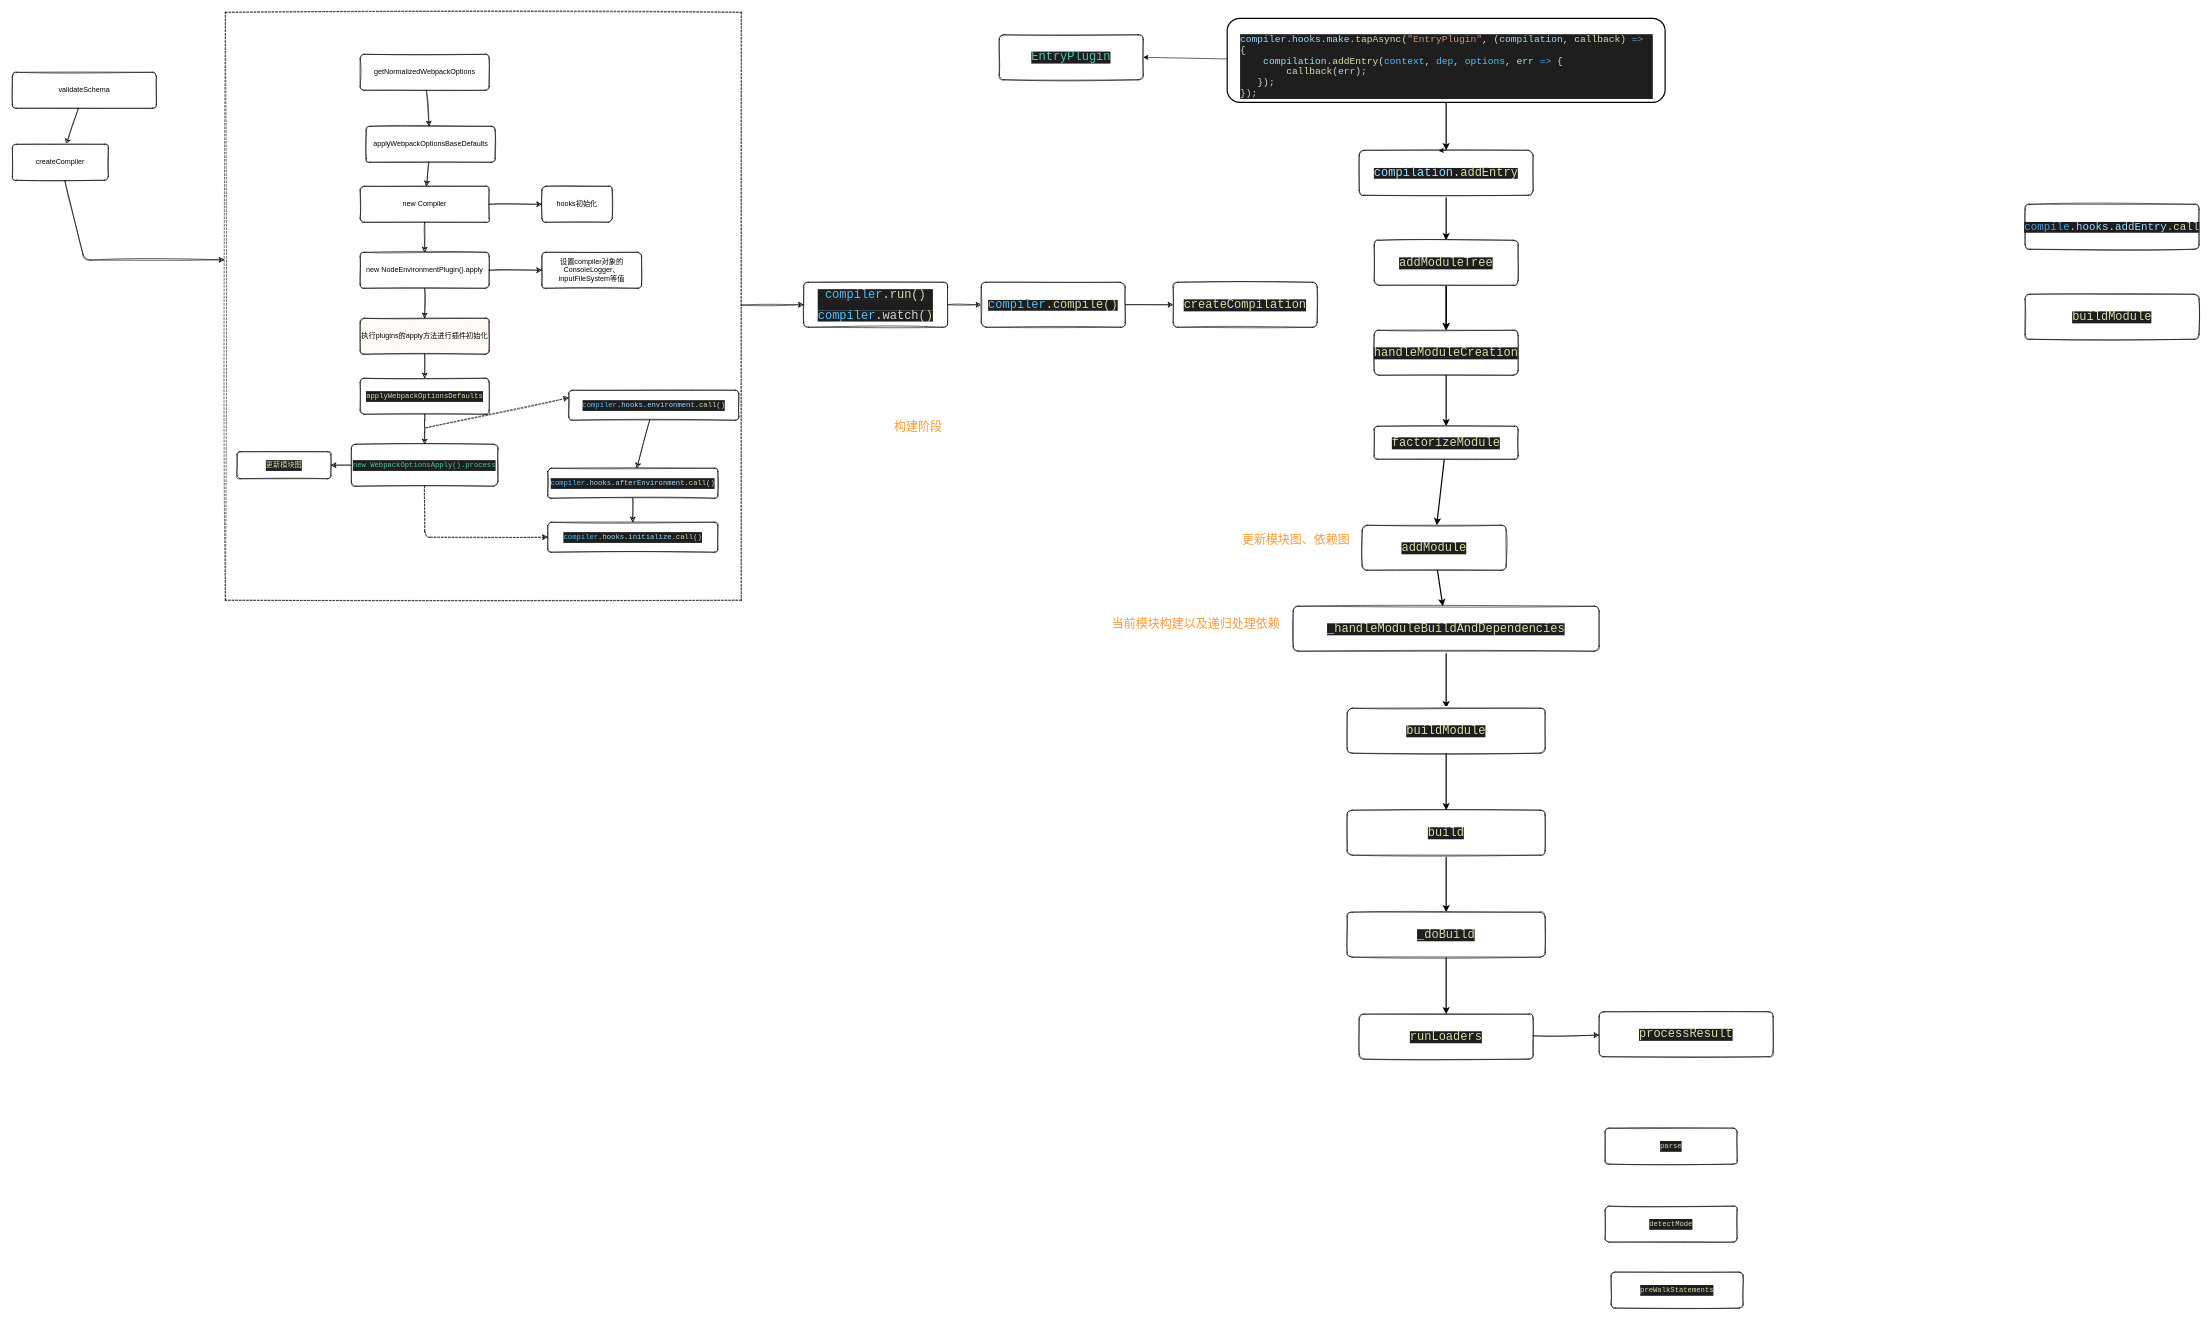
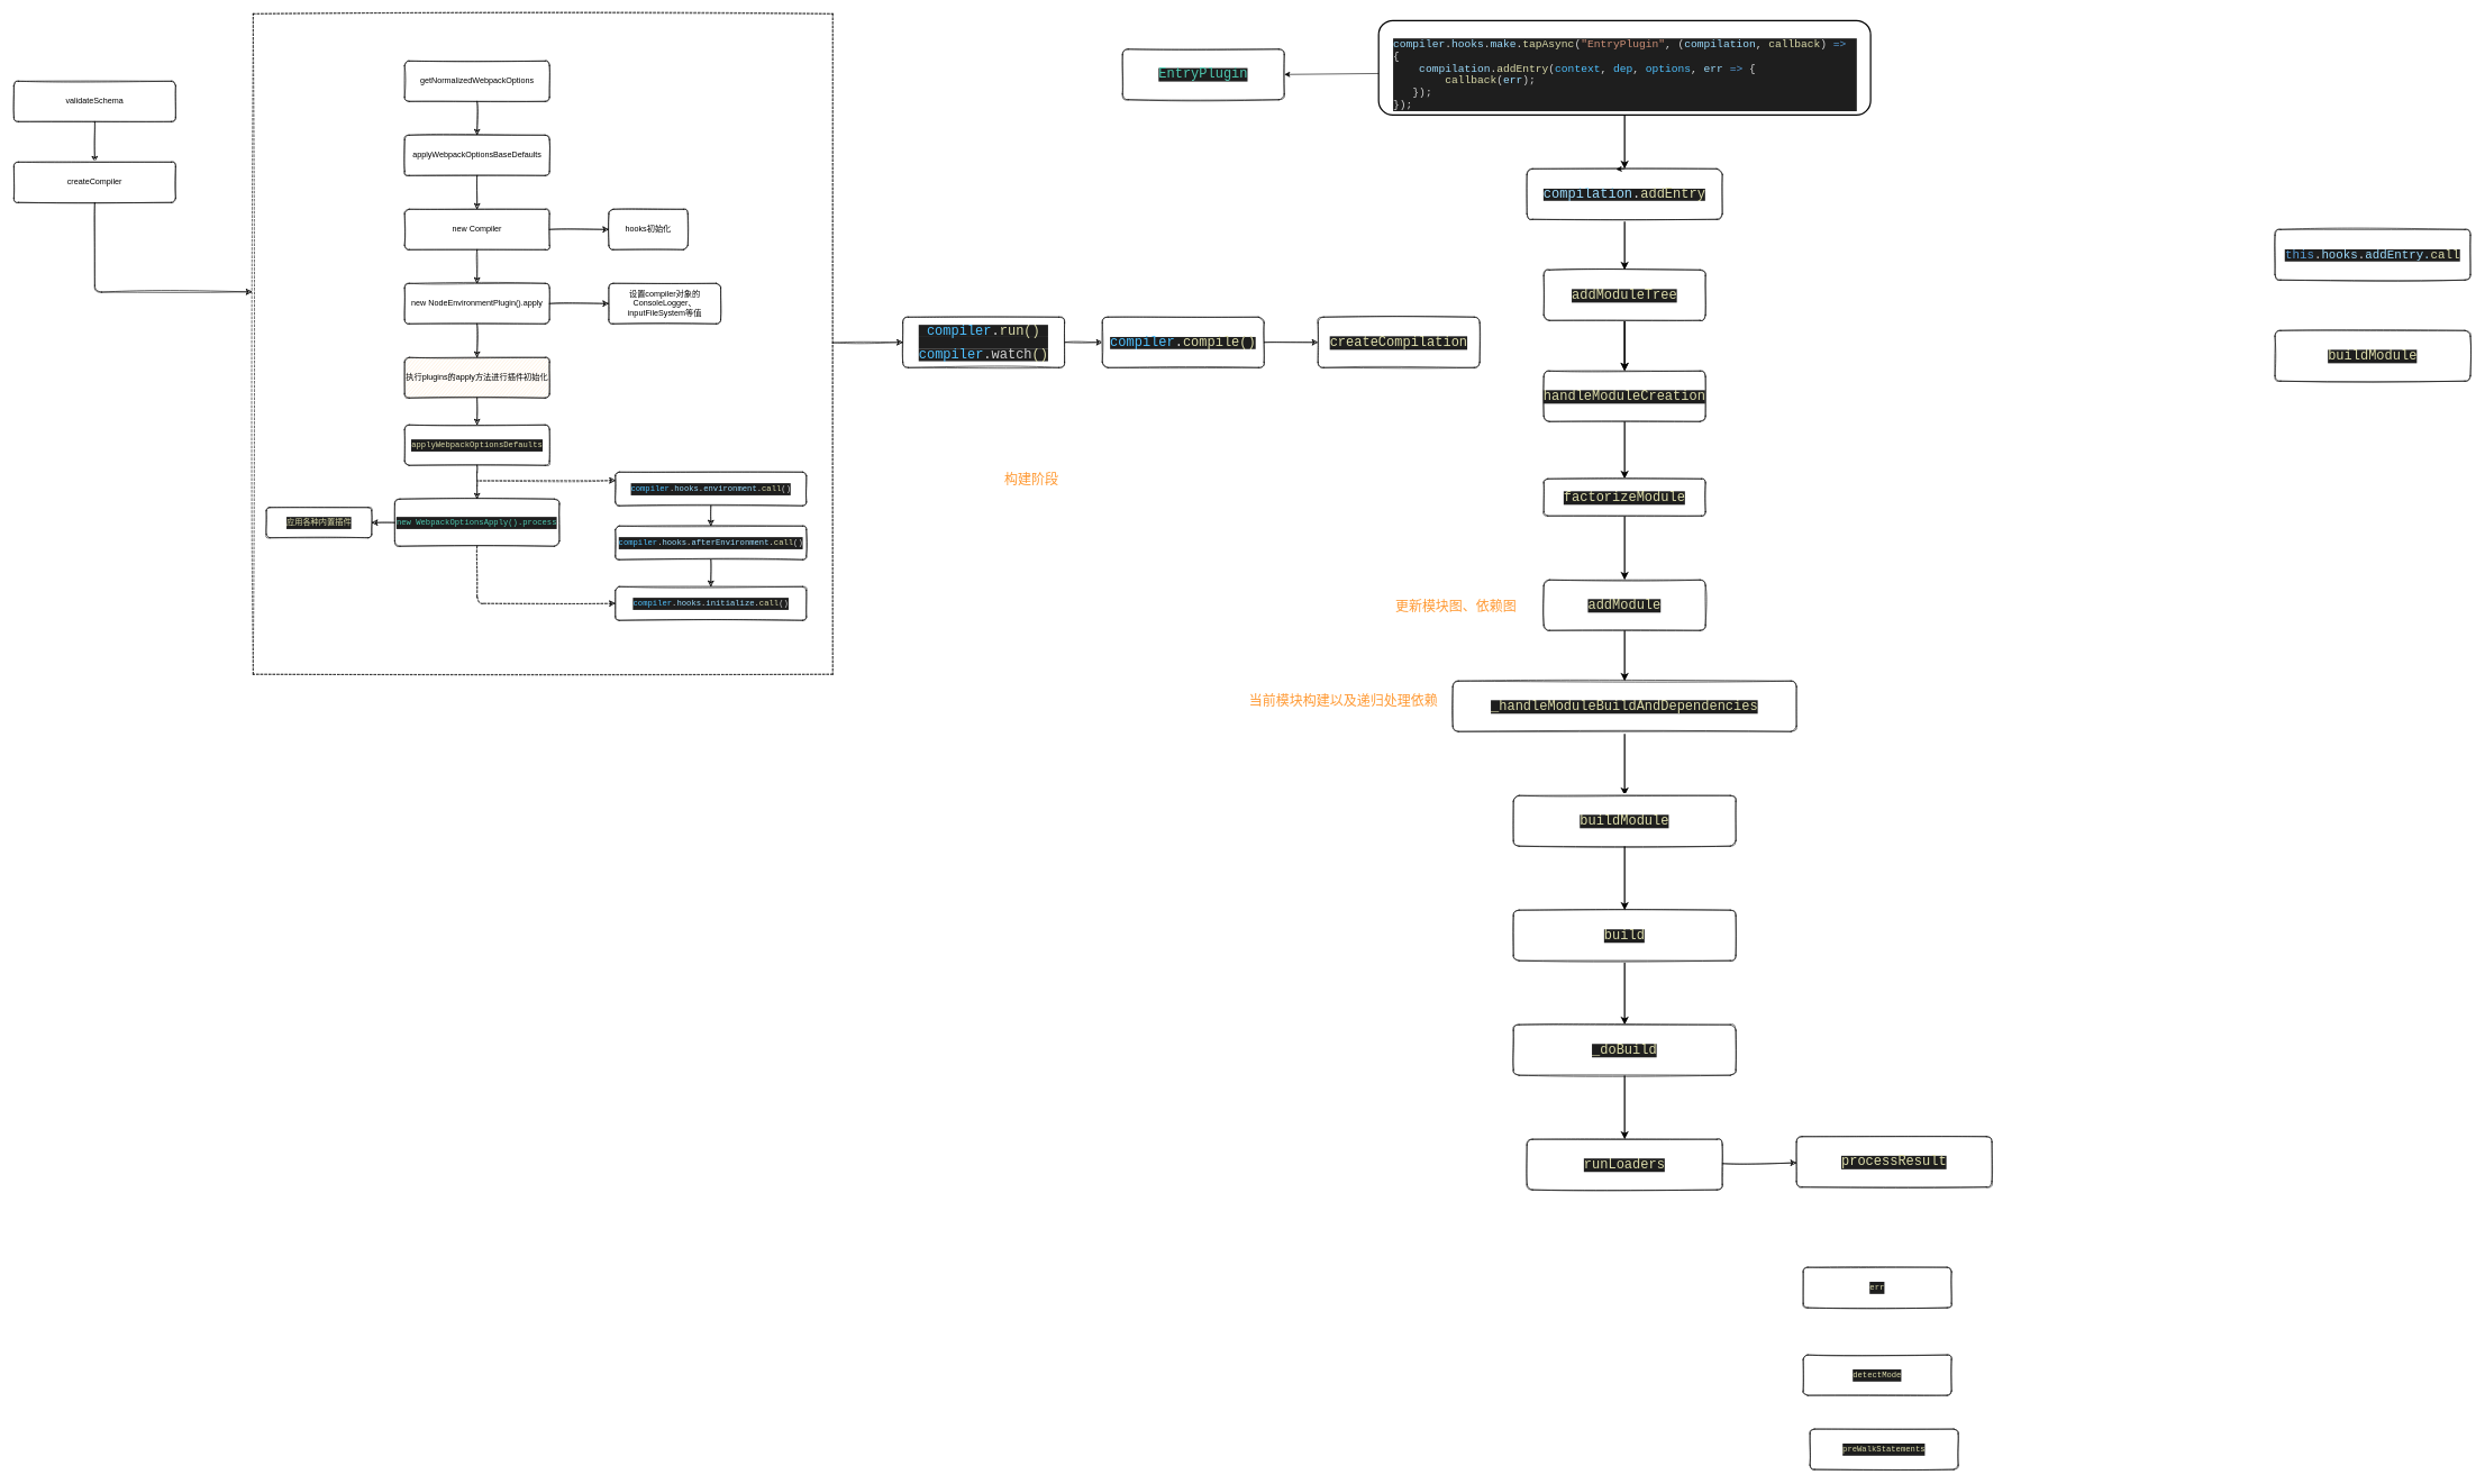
- <mxCell id="42" value="&lt;div style=&quot;color: rgb(212 , 212 , 212) ; background-color: rgb(30 , 30 , 30) ; font-family: &amp;#34;menlo&amp;#34; , &amp;#34;monaco&amp;#34; , &amp;#34;courier new&amp;#34; , monospace ; line-height: 18px&quot;&gt;&lt;div style=&quot;font-family: &amp;#34;menlo&amp;#34; , &amp;#34;monaco&amp;#34; , &amp;#34;courier new&amp;#34; , monospace ; line-height: 18px&quot;&gt;&lt;div style=&quot;font-family: &amp;#34;menlo&amp;#34; , &amp;#34;monaco&amp;#34; , &amp;#34;courier new&amp;#34; , monospace ; line-height: 18px&quot;&gt;&lt;span style=&quot;color: #4ec9b0&quot;&gt;&lt;font style=&quot;font-size: 20px&quot;&gt;EntryPlugin&lt;/font&gt;&lt;/span&gt;&lt;/div&gt;&lt;/div&gt;&lt;/div&gt;" style="rounded=1;whiteSpace=wrap;html=1;arcSize=11;sketch=1;" parent="1" vertex="1"><mxGeometry x="1665" y="57.5" width="240" height="75" as="geometry" /></mxCell>
+ <mxCell id="42" value="&lt;div style=&quot;color: rgb(212 , 212 , 212) ; background-color: rgb(30 , 30 , 30) ; font-family: &amp;#34;menlo&amp;#34; , &amp;#34;monaco&amp;#34; , &amp;#34;courier new&amp;#34; , monospace ; line-height: 18px&quot;&gt;&lt;div style=&quot;font-family: &amp;#34;menlo&amp;#34; , &amp;#34;monaco&amp;#34; , &amp;#34;courier new&amp;#34; , monospace ; line-height: 18px&quot;&gt;&lt;div style=&quot;font-family: &amp;#34;menlo&amp;#34; , &amp;#34;monaco&amp;#34; , &amp;#34;courier new&amp;#34; , monospace ; line-height: 18px&quot;&gt;&lt;span style=&quot;color: #4ec9b0&quot;&gt;&lt;font style=&quot;font-size: 20px&quot;&gt;EntryPlugin&lt;/font&gt;&lt;/span&gt;&lt;/div&gt;&lt;/div&gt;&lt;/div&gt;" style="rounded=1;whiteSpace=wrap;html=1;arcSize=11;sketch=1;" parent="1" vertex="1"><mxGeometry x="1665" y="72.5" width="240" height="75" as="geometry" /></mxCell>
- <mxCell id="9" value="applyWebpackOptionsBaseDefaults" style="rounded=1;whiteSpace=wrap;html=1;arcSize=11;sketch=1;" parent="6" vertex="1"><mxGeometry x="234.773" y="190" width="215" height="60" as="geometry" /></mxCell>
+ <mxCell id="9" value="applyWebpackOptionsBaseDefaults" style="rounded=1;whiteSpace=wrap;html=1;arcSize=11;sketch=1;" parent="6" vertex="1"><mxGeometry x="224.773" y="180" width="215" height="60" as="geometry" /></mxCell>
- <mxCell id="5" value="createCompiler" style="rounded=1;whiteSpace=wrap;html=1;arcSize=11;sketch=1;" parent="1" vertex="1"><mxGeometry x="20" y="240" width="160" height="60" as="geometry" /></mxCell>
+ <mxCell id="5" value="createCompiler" style="rounded=1;whiteSpace=wrap;html=1;arcSize=11;sketch=1;" parent="1" vertex="1"><mxGeometry x="20" y="240" width="240" height="60" as="geometry" /></mxCell>
- <mxCell id="43" value="&lt;div style=&quot;color: rgb(212 , 212 , 212) ; background-color: rgb(30 , 30 , 30) ; font-family: &amp;#34;menlo&amp;#34; , &amp;#34;monaco&amp;#34; , &amp;#34;courier new&amp;#34; , monospace ; line-height: 18px&quot;&gt;&lt;div style=&quot;font-family: &amp;#34;menlo&amp;#34; , &amp;#34;monaco&amp;#34; , &amp;#34;courier new&amp;#34; , monospace ; line-height: 18px ; font-size: 18px&quot;&gt;&lt;div style=&quot;font-family: &amp;#34;menlo&amp;#34; , &amp;#34;monaco&amp;#34; , &amp;#34;courier new&amp;#34; , monospace ; line-height: 18px&quot;&gt;&lt;div style=&quot;font-family: &amp;#34;menlo&amp;#34; , &amp;#34;monaco&amp;#34; , &amp;#34;courier new&amp;#34; , monospace ; line-height: 18px&quot;&gt;&lt;span style=&quot;color: #569cd6&quot;&gt;compile&lt;/span&gt;.&lt;span style=&quot;color: #9cdcfe&quot;&gt;hooks&lt;/span&gt;.&lt;span style=&quot;color: #9cdcfe&quot;&gt;addEntry.&lt;/span&gt;&lt;span style=&quot;color: rgb(220 , 220 , 170) ; font-family: &amp;#34;menlo&amp;#34; , &amp;#34;monaco&amp;#34; , &amp;#34;courier new&amp;#34; , monospace&quot;&gt;call&lt;/span&gt;&lt;/div&gt;&lt;/div&gt;&lt;/div&gt;&lt;/div&gt;" style="rounded=1;whiteSpace=wrap;html=1;arcSize=11;sketch=1;" parent="1" vertex="1"><mxGeometry x="3375" y="340" width="290" height="75" as="geometry" /></mxCell>
+ <mxCell id="43" value="&lt;div style=&quot;color: rgb(212 , 212 , 212) ; background-color: rgb(30 , 30 , 30) ; font-family: &amp;#34;menlo&amp;#34; , &amp;#34;monaco&amp;#34; , &amp;#34;courier new&amp;#34; , monospace ; line-height: 18px&quot;&gt;&lt;div style=&quot;font-family: &amp;#34;menlo&amp;#34; , &amp;#34;monaco&amp;#34; , &amp;#34;courier new&amp;#34; , monospace ; line-height: 18px ; font-size: 18px&quot;&gt;&lt;div style=&quot;font-family: &amp;#34;menlo&amp;#34; , &amp;#34;monaco&amp;#34; , &amp;#34;courier new&amp;#34; , monospace ; line-height: 18px&quot;&gt;&lt;div style=&quot;font-family: &amp;#34;menlo&amp;#34; , &amp;#34;monaco&amp;#34; , &amp;#34;courier new&amp;#34; , monospace ; line-height: 18px&quot;&gt;&lt;span style=&quot;color: #569cd6&quot;&gt;this&lt;/span&gt;.&lt;span style=&quot;color: #9cdcfe&quot;&gt;hooks&lt;/span&gt;.&lt;span style=&quot;color: #9cdcfe&quot;&gt;addEntry.&lt;/span&gt;&lt;span style=&quot;color: rgb(220 , 220 , 170) ; font-family: &amp;#34;menlo&amp;#34; , &amp;#34;monaco&amp;#34; , &amp;#34;courier new&amp;#34; , monospace&quot;&gt;call&lt;/span&gt;&lt;/div&gt;&lt;/div&gt;&lt;/div&gt;&lt;/div&gt;" style="rounded=1;whiteSpace=wrap;html=1;arcSize=11;sketch=1;" parent="1" vertex="1"><mxGeometry x="3375" y="340" width="290" height="75" as="geometry" /></mxCell>
- <mxCell id="26" value="&lt;div style=&quot;color: rgb(212 , 212 , 212) ; background-color: rgb(30 , 30 , 30) ; font-family: &amp;#34;menlo&amp;#34; , &amp;#34;monaco&amp;#34; , &amp;#34;courier new&amp;#34; , monospace ; line-height: 18px&quot;&gt;&lt;div style=&quot;font-family: &amp;#34;menlo&amp;#34; , &amp;#34;monaco&amp;#34; , &amp;#34;courier new&amp;#34; , monospace ; line-height: 18px&quot;&gt;&lt;span style=&quot;color: #4fc1ff&quot;&gt;compiler&lt;/span&gt;.&lt;span style=&quot;color: #9cdcfe&quot;&gt;hooks&lt;/span&gt;.&lt;span style=&quot;color: #9cdcfe&quot;&gt;environment&lt;/span&gt;.&lt;span style=&quot;color: #dcdcaa&quot;&gt;call&lt;/span&gt;()&lt;/div&gt;&lt;/div&gt;" style="whiteSpace=wrap;html=1;rounded=1;arcSize=11;sketch=1;" parent="6" vertex="1"><mxGeometry x="572.5" y="630" width="283.409" height="50" as="geometry" /></mxCell>
+ <mxCell id="26" value="&lt;div style=&quot;color: rgb(212 , 212 , 212) ; background-color: rgb(30 , 30 , 30) ; font-family: &amp;#34;menlo&amp;#34; , &amp;#34;monaco&amp;#34; , &amp;#34;courier new&amp;#34; , monospace ; line-height: 18px&quot;&gt;&lt;div style=&quot;font-family: &amp;#34;menlo&amp;#34; , &amp;#34;monaco&amp;#34; , &amp;#34;courier new&amp;#34; , monospace ; line-height: 18px&quot;&gt;&lt;span style=&quot;color: #4fc1ff&quot;&gt;compiler&lt;/span&gt;.&lt;span style=&quot;color: #9cdcfe&quot;&gt;hooks&lt;/span&gt;.&lt;span style=&quot;color: #9cdcfe&quot;&gt;environment&lt;/span&gt;.&lt;span style=&quot;color: #dcdcaa&quot;&gt;call&lt;/span&gt;()&lt;/div&gt;&lt;/div&gt;" style="whiteSpace=wrap;html=1;rounded=1;arcSize=11;sketch=1;" parent="6" vertex="1"><mxGeometry x="537.5" y="680" width="283.409" height="50" as="geometry" /></mxCell>
- <mxCell id="32" value="&lt;div style=&quot;background-color: rgb(30 , 30 , 30) ; font-family: &amp;#34;menlo&amp;#34; , &amp;#34;monaco&amp;#34; , &amp;#34;courier new&amp;#34; , monospace ; line-height: 18px&quot;&gt;&lt;font color=&quot;#dcdcaa&quot;&gt;更新模块图&lt;/font&gt;&lt;/div&gt;" style="rounded=1;whiteSpace=wrap;html=1;arcSize=11;sketch=1;" parent="6" vertex="1"><mxGeometry x="19.545" y="732.5" width="156.364" height="45" as="geometry" /></mxCell>
+ <mxCell id="32" value="&lt;div style=&quot;background-color: rgb(30 , 30 , 30) ; font-family: &amp;#34;menlo&amp;#34; , &amp;#34;monaco&amp;#34; , &amp;#34;courier new&amp;#34; , monospace ; line-height: 18px&quot;&gt;&lt;font color=&quot;#dcdcaa&quot;&gt;应用各种内置插件&lt;/font&gt;&lt;/div&gt;" style="rounded=1;whiteSpace=wrap;html=1;arcSize=11;sketch=1;" parent="6" vertex="1"><mxGeometry x="19.545" y="732.5" width="156.364" height="45" as="geometry" /></mxCell>
- <mxCell id="63" value="&lt;div style=&quot;color: rgb(212 , 212 , 212) ; background-color: rgb(30 , 30 , 30) ; font-family: &amp;#34;menlo&amp;#34; , &amp;#34;monaco&amp;#34; , &amp;#34;courier new&amp;#34; , monospace ; line-height: 18px&quot;&gt;&lt;div style=&quot;font-family: &amp;#34;menlo&amp;#34; , &amp;#34;monaco&amp;#34; , &amp;#34;courier new&amp;#34; , monospace ; line-height: 18px&quot;&gt;&lt;div style=&quot;font-family: &amp;#34;menlo&amp;#34; , &amp;#34;monaco&amp;#34; , &amp;#34;courier new&amp;#34; , monospace ; line-height: 18px&quot;&gt;&lt;div style=&quot;font-family: &amp;#34;menlo&amp;#34; , &amp;#34;monaco&amp;#34; , &amp;#34;courier new&amp;#34; , monospace ; line-height: 18px&quot;&gt;&lt;div style=&quot;font-family: &amp;#34;menlo&amp;#34; , &amp;#34;monaco&amp;#34; , &amp;#34;courier new&amp;#34; , monospace ; line-height: 18px&quot;&gt;&lt;div style=&quot;font-family: &amp;#34;menlo&amp;#34; , &amp;#34;monaco&amp;#34; , &amp;#34;courier new&amp;#34; , monospace ; line-height: 18px&quot;&gt;&lt;span style=&quot;color: #dcdcaa&quot;&gt;&lt;font style=&quot;font-size: 20px&quot;&gt;addModule&lt;/font&gt;&lt;/span&gt;&lt;/div&gt;&lt;/div&gt;&lt;/div&gt;&lt;/div&gt;&lt;/div&gt;&lt;/div&gt;" style="rounded=1;whiteSpace=wrap;html=1;arcSize=11;sketch=1;" vertex="1" parent="1"><mxGeometry x="2270" y="875" width="240" height="75" as="geometry" /></mxCell>
+ <mxCell id="63" value="&lt;div style=&quot;color: rgb(212 , 212 , 212) ; background-color: rgb(30 , 30 , 30) ; font-family: &amp;#34;menlo&amp;#34; , &amp;#34;monaco&amp;#34; , &amp;#34;courier new&amp;#34; , monospace ; line-height: 18px&quot;&gt;&lt;div style=&quot;font-family: &amp;#34;menlo&amp;#34; , &amp;#34;monaco&amp;#34; , &amp;#34;courier new&amp;#34; , monospace ; line-height: 18px&quot;&gt;&lt;div style=&quot;font-family: &amp;#34;menlo&amp;#34; , &amp;#34;monaco&amp;#34; , &amp;#34;courier new&amp;#34; , monospace ; line-height: 18px&quot;&gt;&lt;div style=&quot;font-family: &amp;#34;menlo&amp;#34; , &amp;#34;monaco&amp;#34; , &amp;#34;courier new&amp;#34; , monospace ; line-height: 18px&quot;&gt;&lt;div style=&quot;font-family: &amp;#34;menlo&amp;#34; , &amp;#34;monaco&amp;#34; , &amp;#34;courier new&amp;#34; , monospace ; line-height: 18px&quot;&gt;&lt;div style=&quot;font-family: &amp;#34;menlo&amp;#34; , &amp;#34;monaco&amp;#34; , &amp;#34;courier new&amp;#34; , monospace ; line-height: 18px&quot;&gt;&lt;span style=&quot;color: #dcdcaa&quot;&gt;&lt;font style=&quot;font-size: 20px&quot;&gt;addModule&lt;/font&gt;&lt;/span&gt;&lt;/div&gt;&lt;/div&gt;&lt;/div&gt;&lt;/div&gt;&lt;/div&gt;&lt;/div&gt;" style="rounded=1;whiteSpace=wrap;html=1;arcSize=11;sketch=1;" vertex="1" parent="1"><mxGeometry x="2290" y="860" width="240" height="75" as="geometry" /></mxCell>
- <mxCell id="74" value="&lt;meta charset=&quot;utf-8&quot;&gt;&lt;div style=&quot;color: rgb(212, 212, 212); background-color: rgb(30, 30, 30); font-family: menlo, monaco, &amp;quot;courier new&amp;quot;, monospace; font-weight: normal; font-size: 12px; line-height: 18px;&quot;&gt;&lt;div&gt;&lt;span style=&quot;color: #dcdcaa&quot;&gt;parse&lt;/span&gt;&lt;/div&gt;&lt;/div&gt;" style="rounded=1;whiteSpace=wrap;html=1;arcSize=11;sketch=1;" vertex="1" parent="1"><mxGeometry x="2675" y="1880" width="220" height="60" as="geometry" /></mxCell>
+ <mxCell id="74" value="&lt;meta charset=&quot;utf-8&quot;&gt;&lt;div style=&quot;color: rgb(212, 212, 212); background-color: rgb(30, 30, 30); font-family: menlo, monaco, &amp;quot;courier new&amp;quot;, monospace; font-weight: normal; font-size: 12px; line-height: 18px;&quot;&gt;&lt;div&gt;&lt;span style=&quot;color: #dcdcaa&quot;&gt;err&lt;/span&gt;&lt;/div&gt;&lt;/div&gt;" style="rounded=1;whiteSpace=wrap;html=1;arcSize=11;sketch=1;" vertex="1" parent="1"><mxGeometry x="2675" y="1880" width="220" height="60" as="geometry" /></mxCell>
